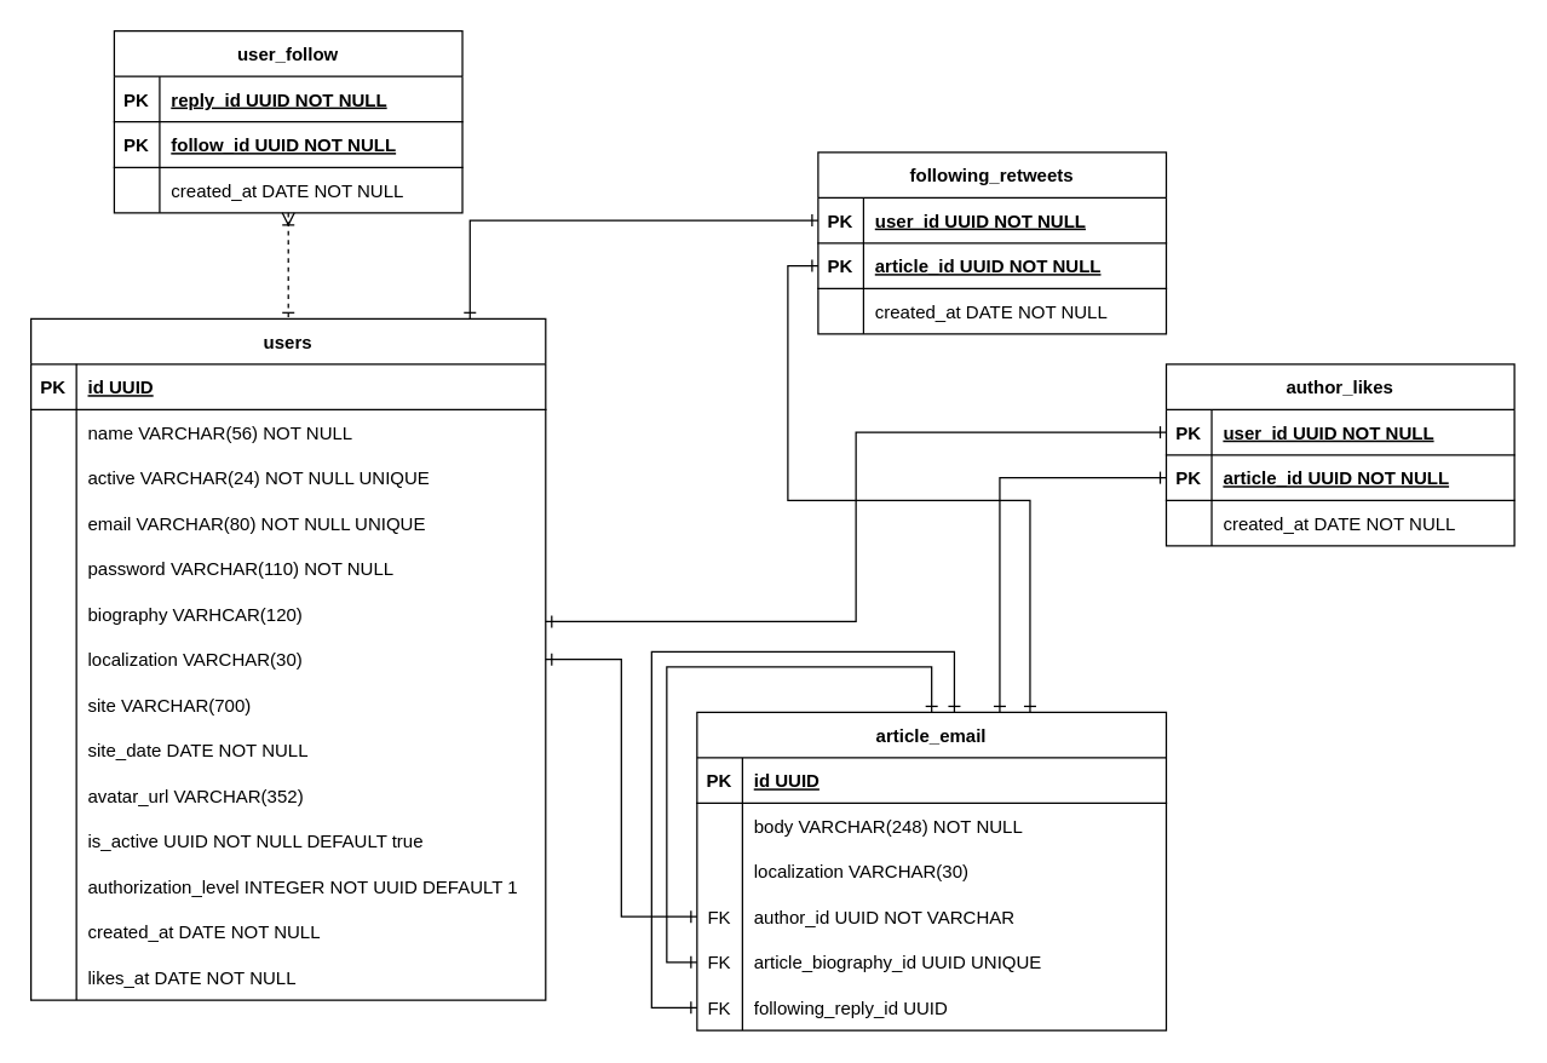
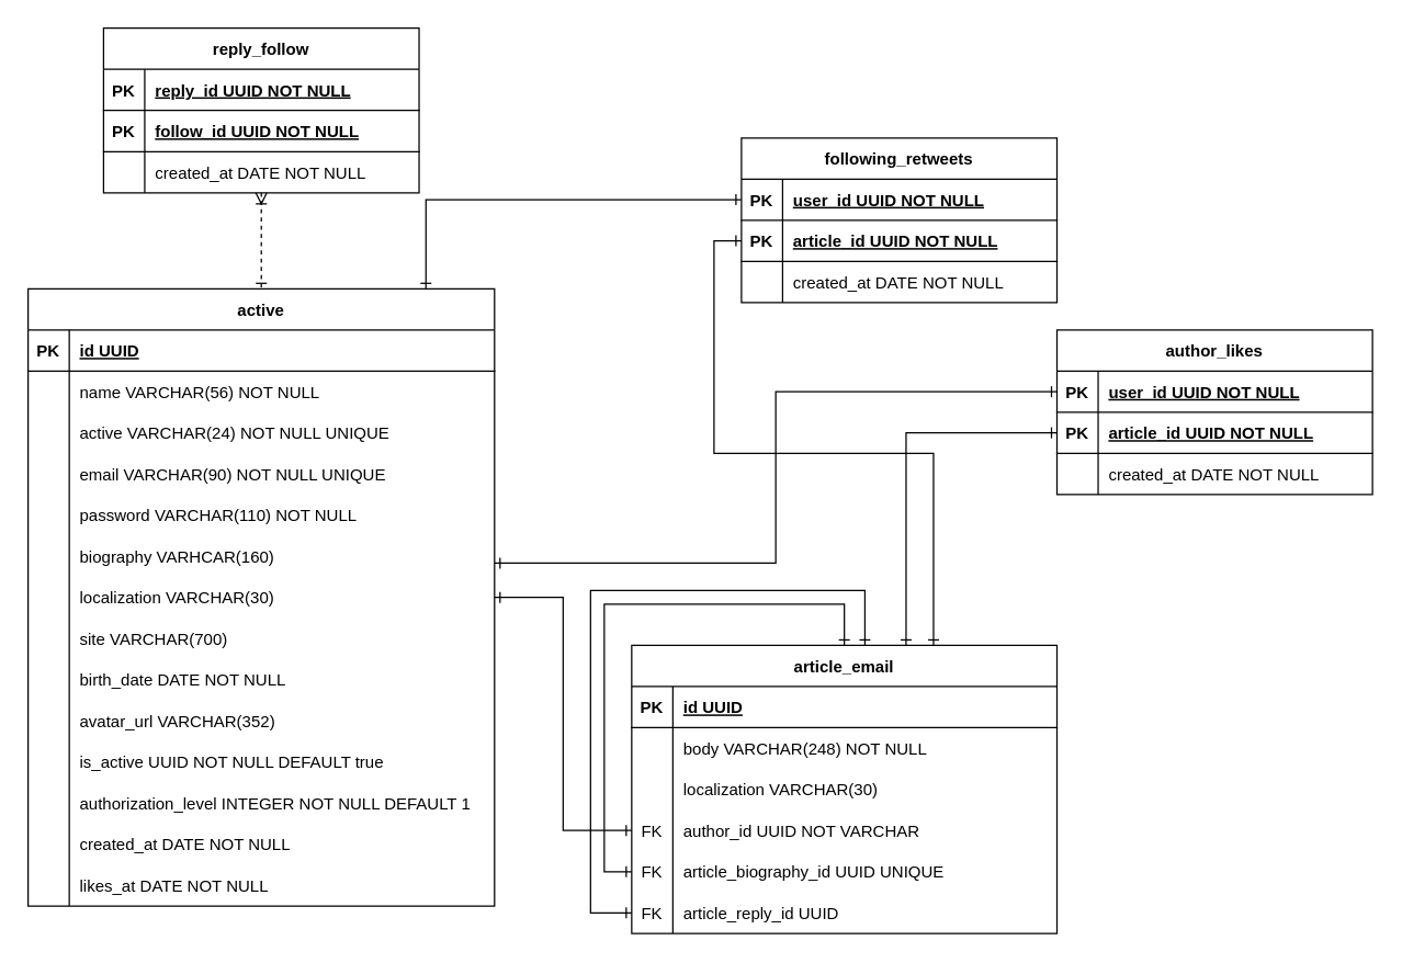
- <mxCell id="46" value="user_follow" style="shape=table;startSize=30;container=1;collapsible=1;childLayout=tableLayout;fixedRows=1;rowLines=0;fontStyle=1;align=center;resizeLast=1;" vertex="1" parent="1"><mxGeometry x="75" y="20" width="230" height="120" as="geometry" /></mxCell>
+ <mxCell id="46" value="reply_follow" style="shape=table;startSize=30;container=1;collapsible=1;childLayout=tableLayout;fixedRows=1;rowLines=0;fontStyle=1;align=center;resizeLast=1;" vertex="1" parent="1"><mxGeometry x="75" y="20" width="230" height="120" as="geometry" /></mxCell>
- <mxCell id="2" value="users" style="shape=table;startSize=30;container=1;collapsible=1;childLayout=tableLayout;fixedRows=1;rowLines=0;fontStyle=1;align=center;resizeLast=1;" vertex="1" parent="1"><mxGeometry x="20" y="210" width="340" height="450" as="geometry" /></mxCell>
+ <mxCell id="2" value="active" style="shape=table;startSize=30;container=1;collapsible=1;childLayout=tableLayout;fixedRows=1;rowLines=0;fontStyle=1;align=center;resizeLast=1;" vertex="1" parent="1"><mxGeometry x="20" y="210" width="340" height="450" as="geometry" /></mxCell>
- <mxCell id="14" value="email VARCHAR(80) NOT NULL UNIQUE" style="shape=partialRectangle;connectable=0;fillColor=none;top=0;left=0;bottom=0;right=0;align=left;spacingLeft=6;overflow=hidden;" vertex="1" parent="12"><mxGeometry x="30" width="310" height="30" as="geometry"><mxRectangle width="310" height="30" as="alternateBounds" /></mxGeometry></mxCell>
+ <mxCell id="14" value="email VARCHAR(90) NOT NULL UNIQUE" style="shape=partialRectangle;connectable=0;fillColor=none;top=0;left=0;bottom=0;right=0;align=left;spacingLeft=6;overflow=hidden;" vertex="1" parent="12"><mxGeometry x="30" width="310" height="30" as="geometry"><mxRectangle width="310" height="30" as="alternateBounds" /></mxGeometry></mxCell>
- <mxCell id="20" value="biography VARHCAR(120)" style="shape=partialRectangle;connectable=0;fillColor=none;top=0;left=0;bottom=0;right=0;align=left;spacingLeft=6;overflow=hidden;" vertex="1" parent="18"><mxGeometry x="30" width="310" height="30" as="geometry"><mxRectangle width="310" height="30" as="alternateBounds" /></mxGeometry></mxCell>
+ <mxCell id="20" value="biography VARHCAR(160)" style="shape=partialRectangle;connectable=0;fillColor=none;top=0;left=0;bottom=0;right=0;align=left;spacingLeft=6;overflow=hidden;" vertex="1" parent="18"><mxGeometry x="30" width="310" height="30" as="geometry"><mxRectangle width="310" height="30" as="alternateBounds" /></mxGeometry></mxCell>
- <mxCell id="29" value="site_date DATE NOT NULL" style="shape=partialRectangle;connectable=0;fillColor=none;top=0;left=0;bottom=0;right=0;align=left;spacingLeft=6;overflow=hidden;" vertex="1" parent="27"><mxGeometry x="30" width="310" height="30" as="geometry"><mxRectangle width="310" height="30" as="alternateBounds" /></mxGeometry></mxCell>
+ <mxCell id="29" value="birth_date DATE NOT NULL" style="shape=partialRectangle;connectable=0;fillColor=none;top=0;left=0;bottom=0;right=0;align=left;spacingLeft=6;overflow=hidden;" vertex="1" parent="27"><mxGeometry x="30" width="310" height="30" as="geometry"><mxRectangle width="310" height="30" as="alternateBounds" /></mxGeometry></mxCell>
- <mxCell id="38" value="authorization_level INTEGER NOT UUID DEFAULT 1" style="shape=partialRectangle;connectable=0;fillColor=none;top=0;left=0;bottom=0;right=0;align=left;spacingLeft=6;overflow=hidden;" vertex="1" parent="36"><mxGeometry x="30" width="310" height="30" as="geometry"><mxRectangle width="310" height="30" as="alternateBounds" /></mxGeometry></mxCell>
+ <mxCell id="38" value="authorization_level INTEGER NOT NULL DEFAULT 1" style="shape=partialRectangle;connectable=0;fillColor=none;top=0;left=0;bottom=0;right=0;align=left;spacingLeft=6;overflow=hidden;" vertex="1" parent="36"><mxGeometry x="30" width="310" height="30" as="geometry"><mxRectangle width="310" height="30" as="alternateBounds" /></mxGeometry></mxCell>
- <mxCell id="76" value="following_reply_id UUID" style="shape=partialRectangle;connectable=0;fillColor=none;top=0;left=0;bottom=0;right=0;align=left;spacingLeft=6;overflow=hidden;" vertex="1" parent="74"><mxGeometry x="30" width="280" height="30" as="geometry"><mxRectangle width="280" height="30" as="alternateBounds" /></mxGeometry></mxCell>
+ <mxCell id="76" value="article_reply_id UUID" style="shape=partialRectangle;connectable=0;fillColor=none;top=0;left=0;bottom=0;right=0;align=left;spacingLeft=6;overflow=hidden;" vertex="1" parent="74"><mxGeometry x="30" width="280" height="30" as="geometry"><mxRectangle width="280" height="30" as="alternateBounds" /></mxGeometry></mxCell>
